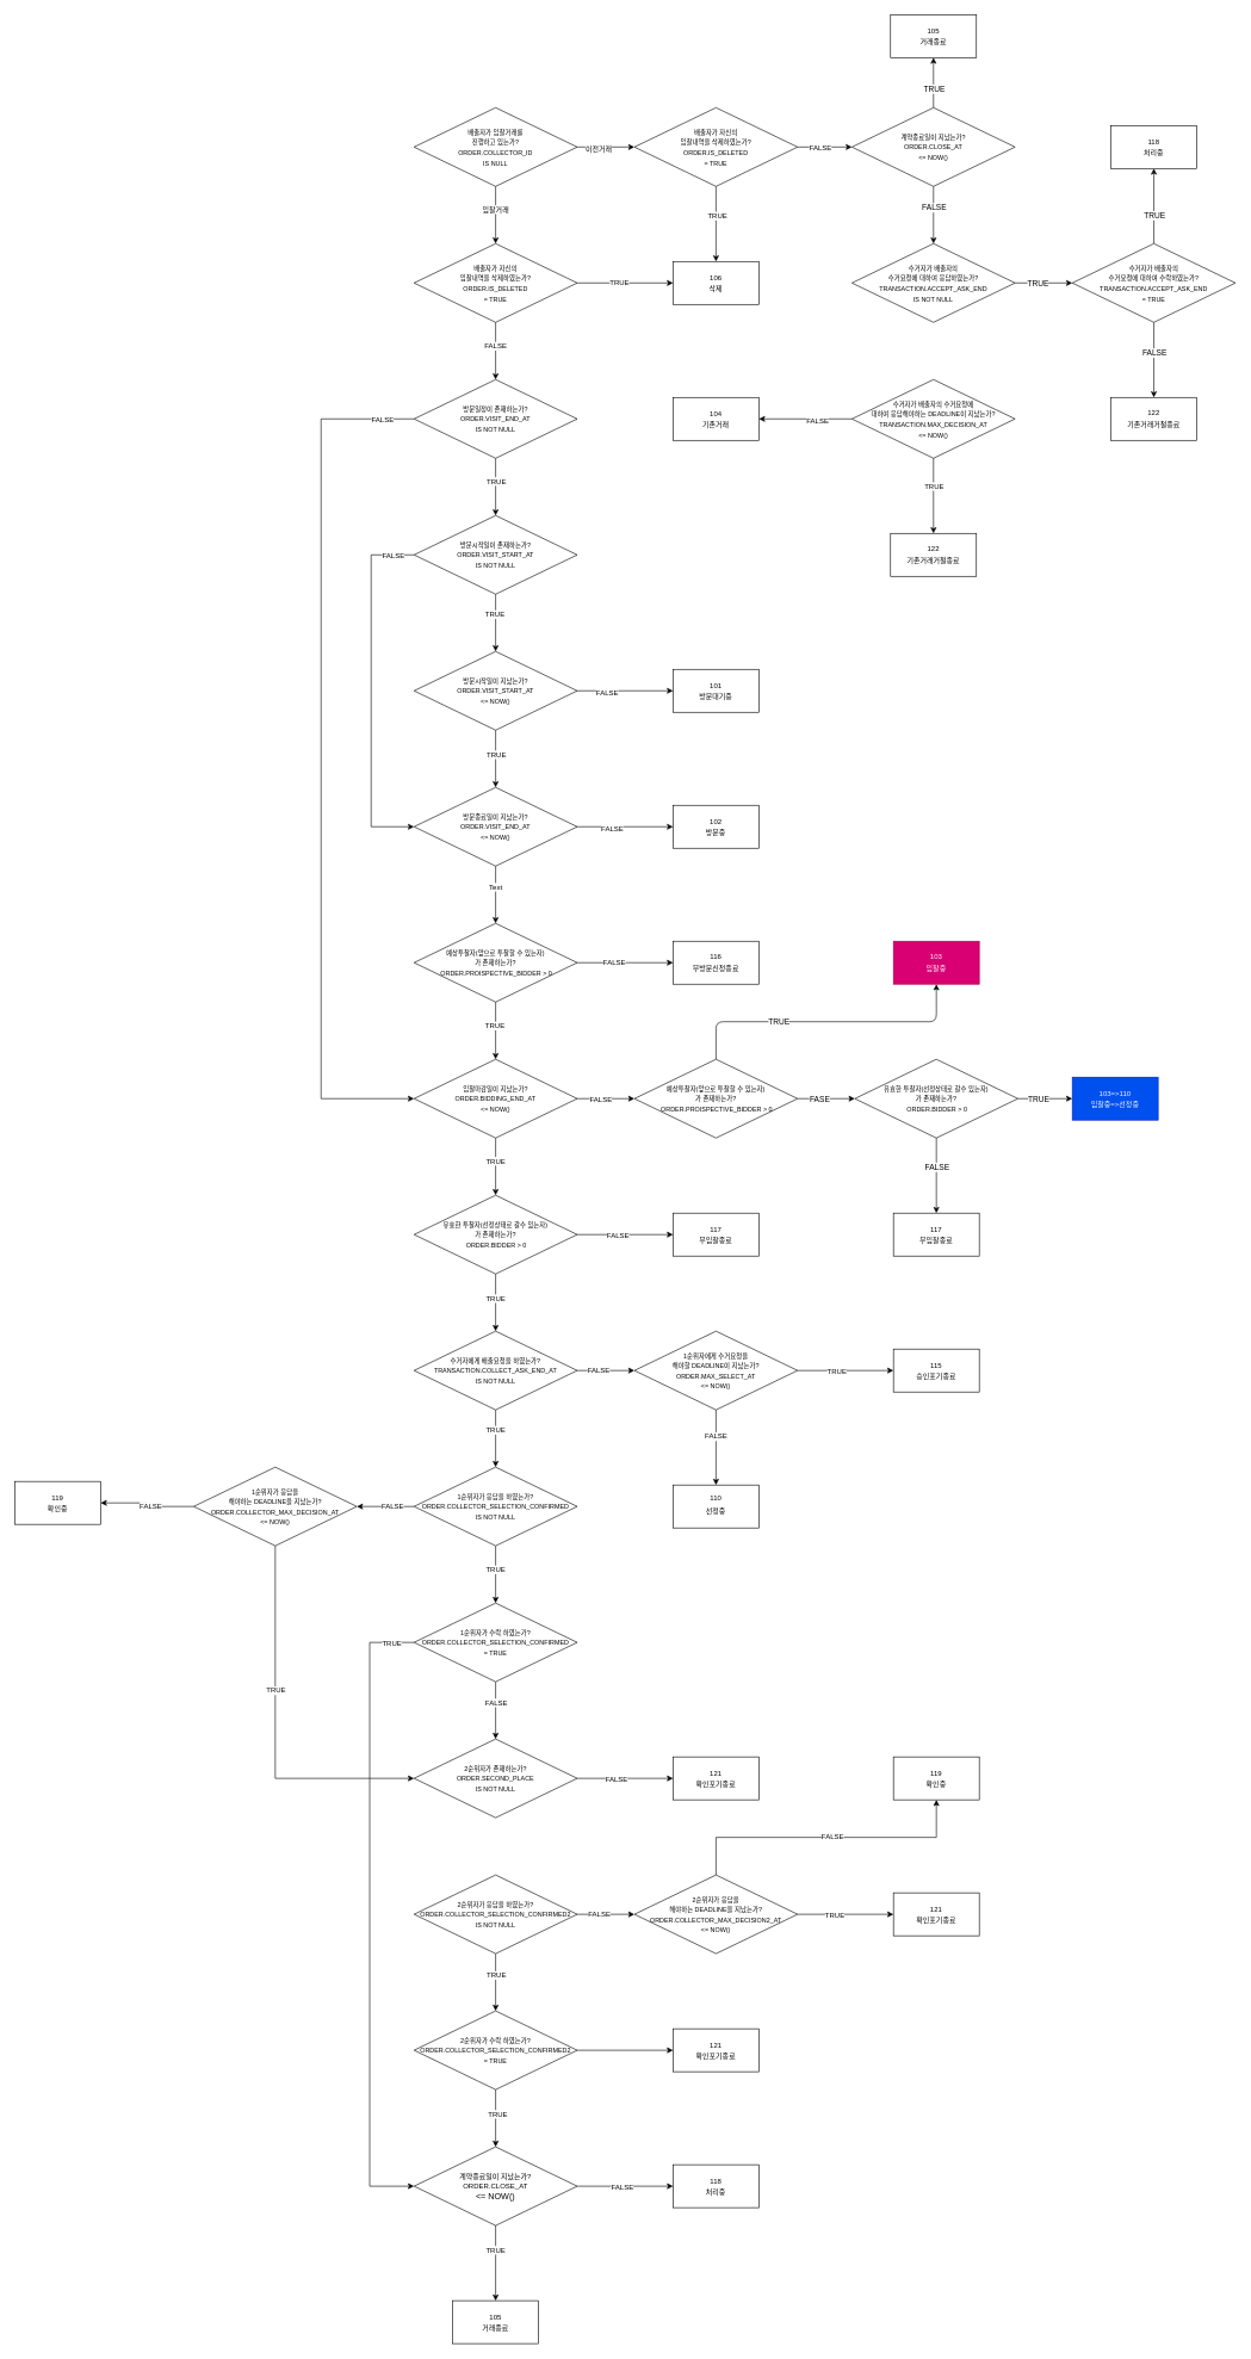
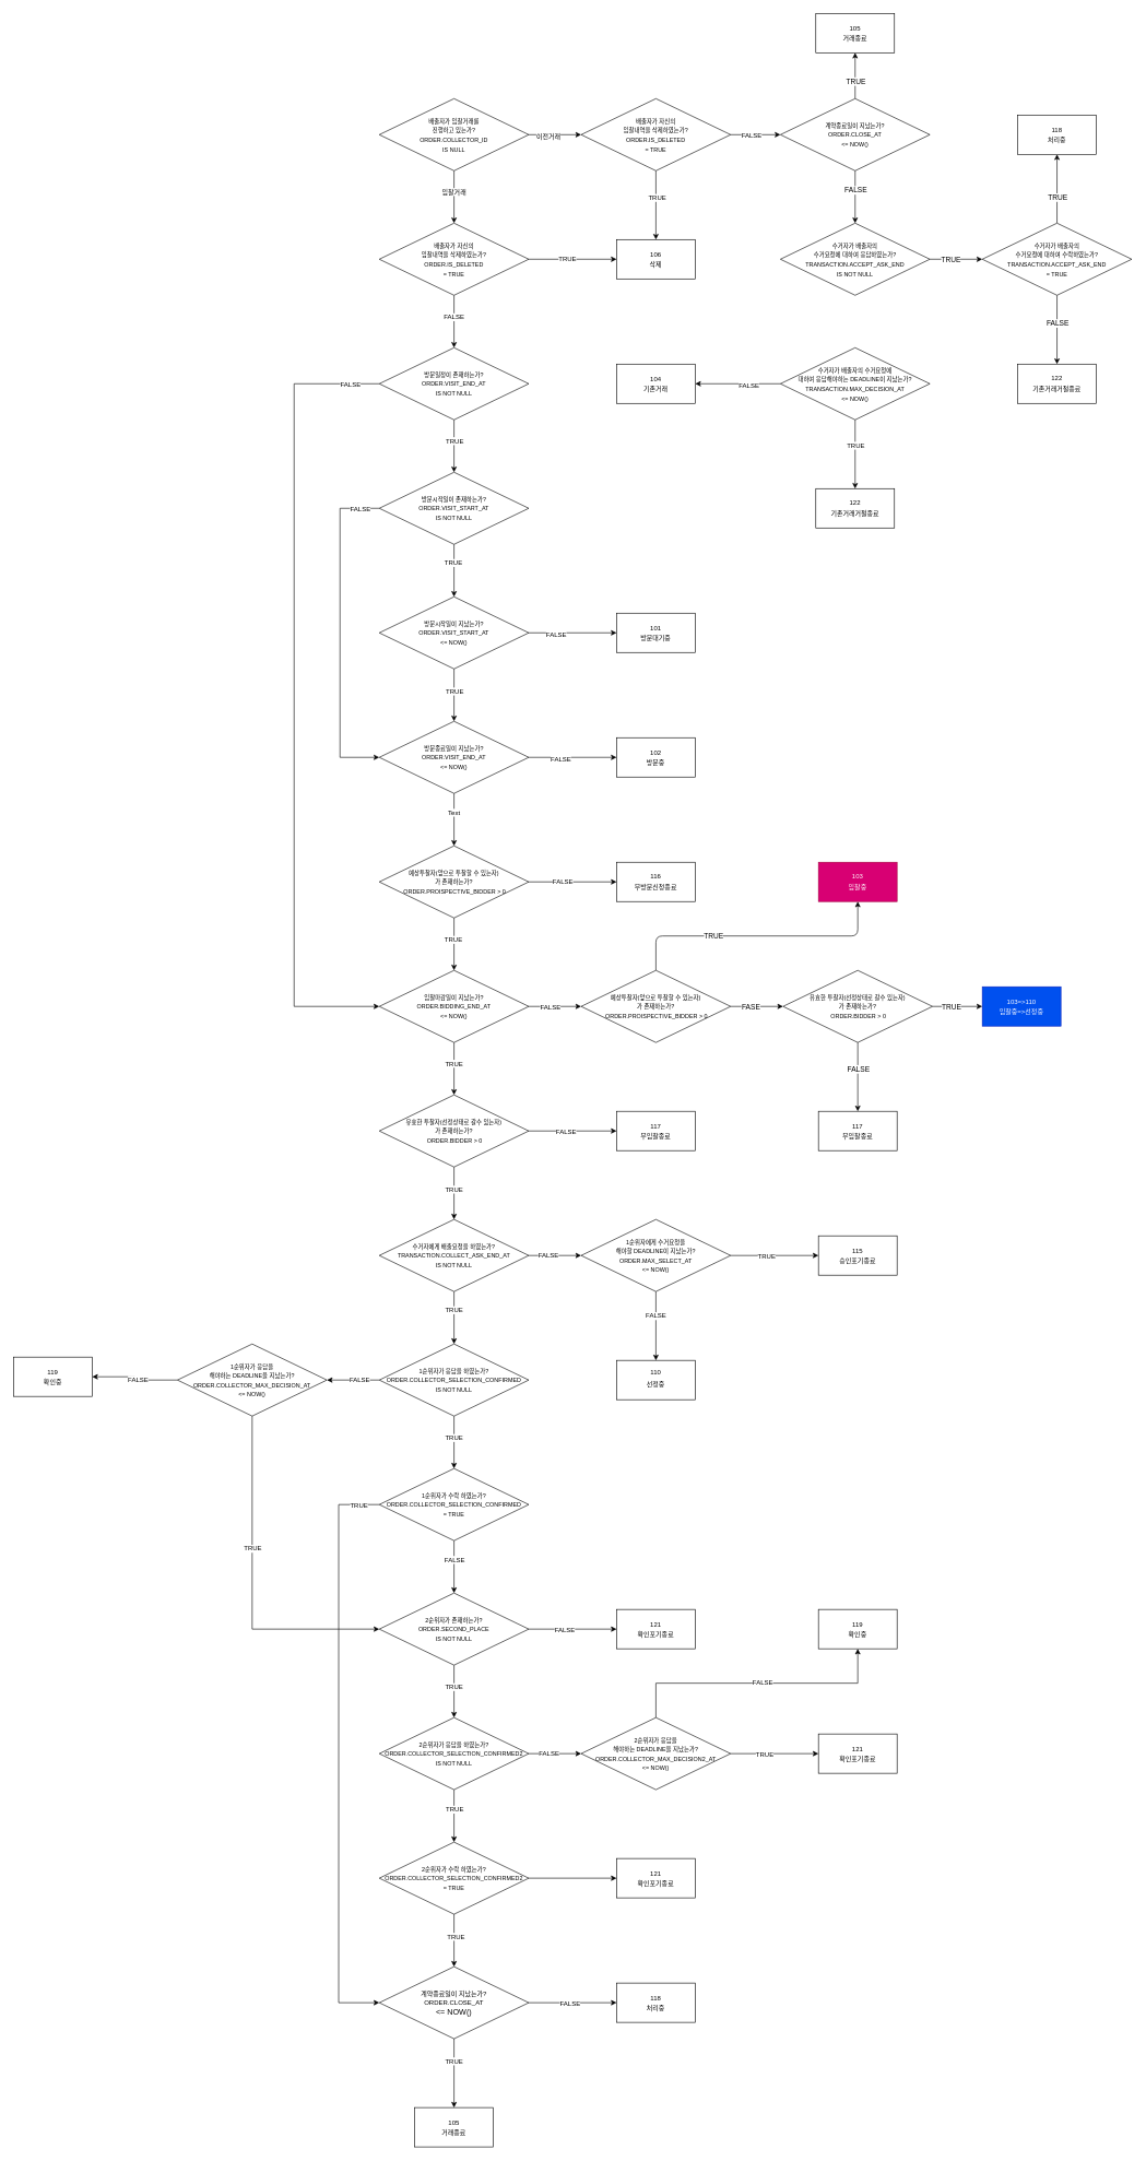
+ <mxCell id="103" value="" style="edgeStyle=orthogonalEdgeStyle;rounded=0;orthogonalLoop=1;jettySize=auto;html=1;fontSize=10;" parent="1" source="107" target="112" edge="1"><mxGeometry relative="1" as="geometry" /></mxCell>
+ <mxCell id="104" value="TRUE" style="edgeLabel;html=1;align=center;verticalAlign=middle;resizable=0;points=[];fontSize=10;" parent="103" vertex="1" connectable="0"><mxGeometry x="-0.205" y="-1" relative="1" as="geometry"><mxPoint as="offset" /></mxGeometry></mxCell>
